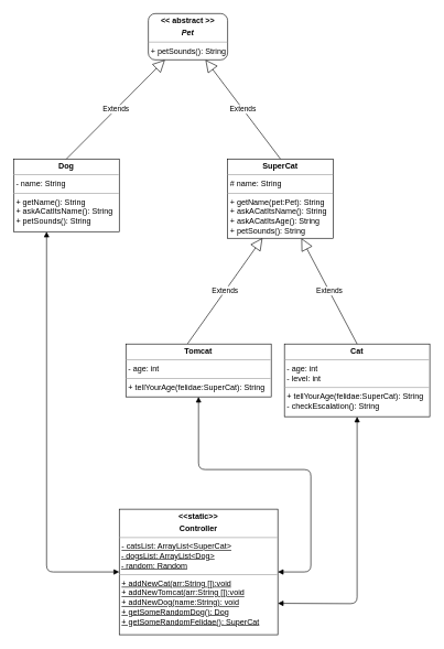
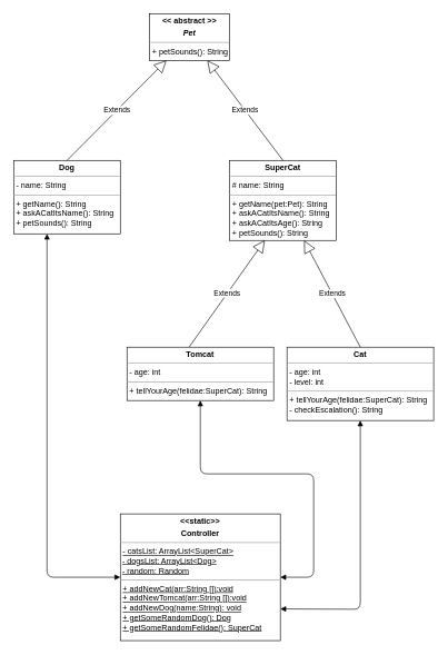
- <mxCell id="5" value="&lt;p style=&quot;margin: 0px ; margin-top: 4px ; text-align: center&quot;&gt;&lt;b&gt;&amp;lt;&amp;lt; abstract &amp;gt;&amp;gt;&lt;/b&gt;&lt;/p&gt;&lt;p style=&quot;margin: 0px ; margin-top: 4px ; text-align: center&quot;&gt;&lt;b&gt;&lt;i&gt;Pet&lt;/i&gt;&lt;/b&gt;&lt;/p&gt;&lt;hr size=&quot;1&quot;&gt;&lt;p style=&quot;margin: 0px ; margin-left: 4px&quot;&gt;&lt;span&gt;+ petSounds(): String&lt;/span&gt;&lt;br&gt;&lt;/p&gt;" style="verticalAlign=top;align=left;overflow=fill;fontSize=12;fontFamily=Helvetica;html=1;rounded=1;" parent="1" vertex="1"><mxGeometry x="224" y="20" width="120" height="70" as="geometry" /></mxCell>
+ <mxCell id="5" value="&lt;p style=&quot;margin: 0px ; margin-top: 4px ; text-align: center&quot;&gt;&lt;b&gt;&amp;lt;&amp;lt; abstract &amp;gt;&amp;gt;&lt;/b&gt;&lt;/p&gt;&lt;p style=&quot;margin: 0px ; margin-top: 4px ; text-align: center&quot;&gt;&lt;b&gt;&lt;i&gt;Pet&lt;/i&gt;&lt;/b&gt;&lt;/p&gt;&lt;hr size=&quot;1&quot;&gt;&lt;p style=&quot;margin: 0px ; margin-left: 4px&quot;&gt;&lt;span&gt;+ petSounds(): String&lt;/span&gt;&lt;br&gt;&lt;/p&gt;" style="verticalAlign=top;align=left;overflow=fill;fontSize=12;fontFamily=Helvetica;html=1;" parent="1" vertex="1"><mxGeometry x="224" y="20" width="120" height="70" as="geometry" /></mxCell>
